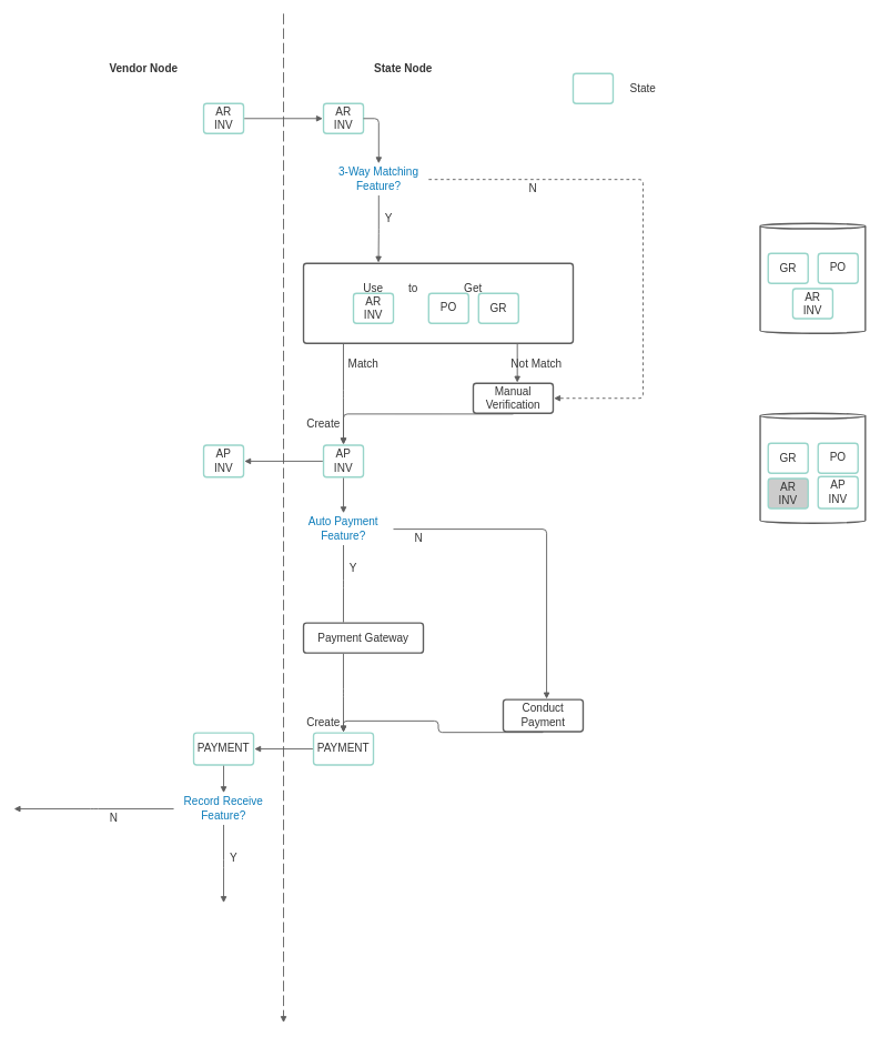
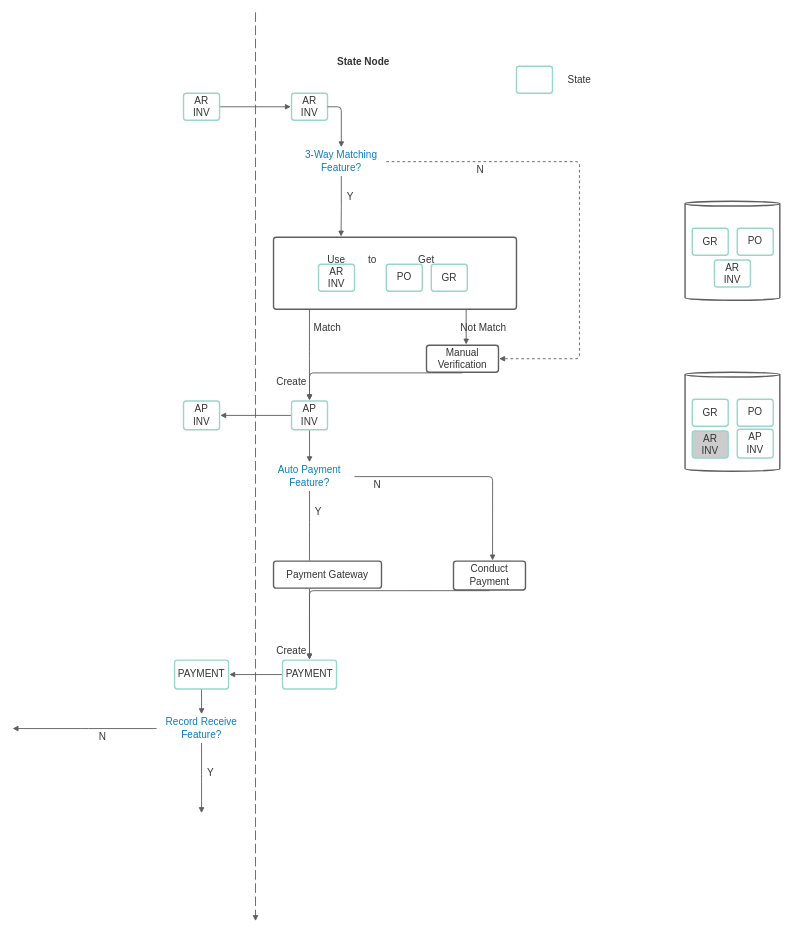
- <mxCell id="7" value="Vendor Node" style="html=1;overflow=block;blockSpacing=1;whiteSpace=wrap;;whiteSpace=wrap;fontSize=16.7;fontColor=#333333;fontStyle=1;spacing=3.8;strokeOpacity=0;fillOpacity=0;rounded=1;absoluteArcSize=1;arcSize=9;fillColor=#ffffff;strokeWidth=2.3;" vertex="1" parent="1"><mxGeometry x="125" y="80" width="180" height="45" as="geometry" /></mxCell>
- <mxCell id="32" value="Conduct Payment" style="html=1;overflow=block;blockSpacing=1;whiteSpace=wrap;;whiteSpace=wrap;fontSize=16.7;fontColor=#333333;spacing=3.8;strokeColor=#5e5e5e;strokeOpacity=100;rounded=1;absoluteArcSize=1;arcSize=9;strokeWidth=2.3;" vertex="1" parent="1"><mxGeometry x="755" y="1050" width="120" height="48" as="geometry" /></mxCell>
+ <mxCell id="32" value="Conduct Payment" style="html=1;overflow=block;blockSpacing=1;whiteSpace=wrap;;whiteSpace=wrap;fontSize=16.7;fontColor=#333333;spacing=3.8;strokeColor=#5e5e5e;strokeOpacity=100;rounded=1;absoluteArcSize=1;arcSize=9;strokeWidth=2.3;" vertex="1" parent="1"><mxGeometry x="755" y="935" width="120" height="48" as="geometry" /></mxCell>
